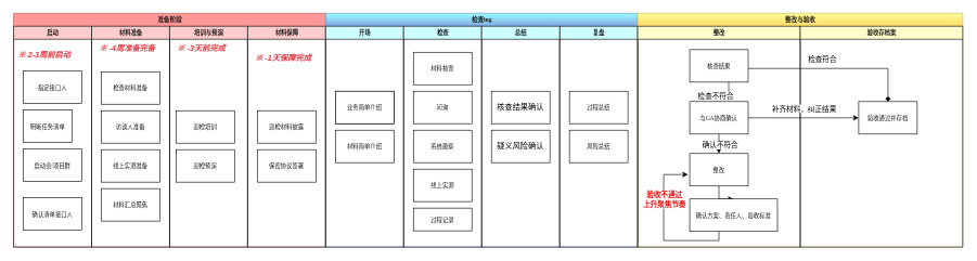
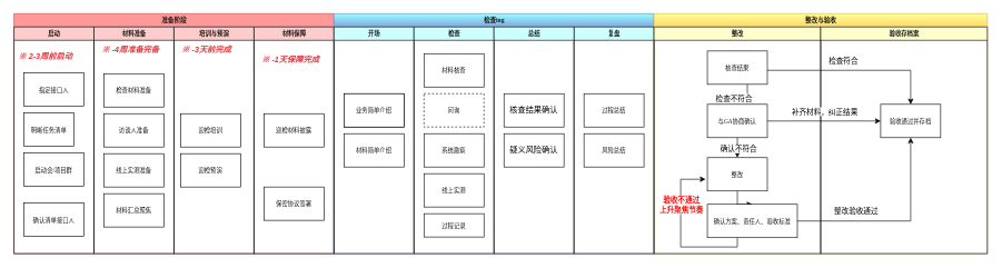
- <mxCell id="55" style="edgeStyle=orthogonalEdgeStyle;rounded=0;orthogonalLoop=1;jettySize=auto;html=1;entryX=0.5;entryY=0;entryDx=0;entryDy=0;endArrow=diamond;" parent="40" source="46" target="54" edge="1"><mxGeometry relative="1" as="geometry"><Array as="points"><mxPoint x="385" y="85" /></Array></mxGeometry></mxCell>
+ <mxCell id="55" style="edgeStyle=orthogonalEdgeStyle;rounded=0;orthogonalLoop=1;jettySize=auto;html=1;entryX=0.5;entryY=0;entryDx=0;entryDy=0;" parent="40" source="46" target="54" edge="1"><mxGeometry relative="1" as="geometry"><Array as="points"><mxPoint x="385" y="85" /></Array></mxGeometry></mxCell>
- <mxCell id="30" value="&lt;font face=&quot;Microsoft YaHei&quot; color=&quot;#191919&quot;&gt;&lt;span style=&quot;font-size: 8.889px;&quot;&gt;问询&lt;/span&gt;&lt;/font&gt;" style="rounded=0;whiteSpace=wrap;html=1;" parent="28" vertex="1"><mxGeometry x="15" y="100" width="90" height="50" as="geometry" /></mxCell>
+ <mxCell id="30" value="&lt;font face=&quot;Microsoft YaHei&quot; color=&quot;#191919&quot;&gt;&lt;span style=&quot;font-size: 8.889px;&quot;&gt;问询&lt;/span&gt;&lt;/font&gt;" style="rounded=0;whiteSpace=wrap;html=1;dashed=1;" parent="28" vertex="1"><mxGeometry x="15" y="100" width="90" height="50" as="geometry" /></mxCell>
- <mxCell id="17" value="&lt;span style=&quot;font-family:'Microsoft YaHei'; font-size:6.667pt; color:#191919;&quot;&gt;保密协议签署&lt;/span&gt;" style="rounded=0;whiteSpace=wrap;html=1;" parent="15" vertex="1"><mxGeometry x="15" y="190" width="90" height="50" as="geometry" /></mxCell>
+ <mxCell id="17" value="&lt;span style=&quot;font-family:'Microsoft YaHei'; font-size:6.667pt; color:#191919;&quot;&gt;保密协议签署&lt;/span&gt;" style="rounded=0;whiteSpace=wrap;html=1;" parent="15" vertex="1"><mxGeometry x="15" y="240" width="90" height="50" as="geometry" /></mxCell>
+ <mxCell id="59" style="edgeStyle=orthogonalEdgeStyle;rounded=0;orthogonalLoop=1;jettySize=auto;html=1;entryX=0.5;entryY=1;entryDx=0;entryDy=0;exitX=1;exitY=0.5;exitDx=0;exitDy=0;" parent="40" source="52" target="54" edge="1"><mxGeometry relative="1" as="geometry" /></mxCell>
+ <mxCell id="60" value="整改验收通过" style="edgeLabel;html=1;align=center;verticalAlign=middle;resizable=0;points=[];" parent="59" vertex="1" connectable="0"><mxGeometry x="-0.42" y="-5" relative="1" as="geometry"><mxPoint x="1" y="-20" as="offset" /></mxGeometry></mxCell>
